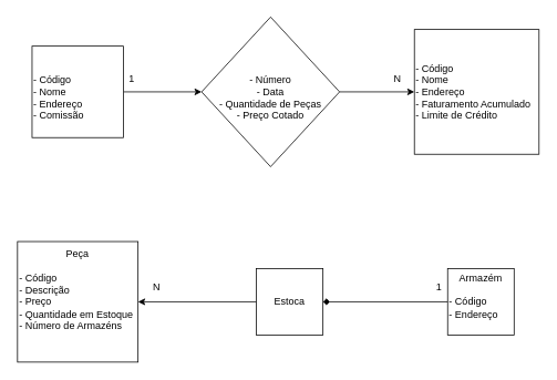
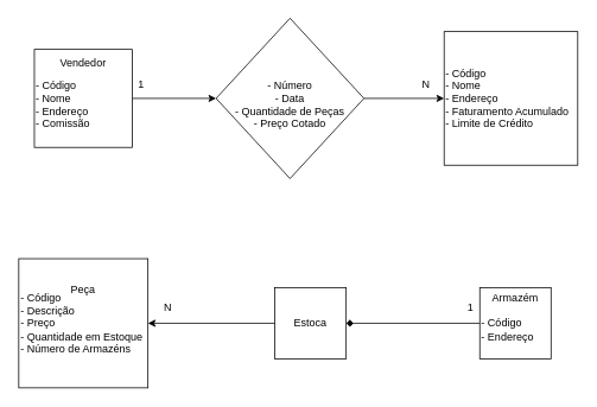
+ <mxCell id="4" value="Vendedor" style="text;html=1;strokeColor=none;fillColor=none;align=center;verticalAlign=middle;whiteSpace=wrap;rounded=0;" parent="1" vertex="1"><mxGeometry x="63" y="55" width="60" height="30" as="geometry" /></mxCell>
- <mxCell id="10" value="Peça" style="text;html=1;strokeColor=none;fillColor=none;align=center;verticalAlign=middle;whiteSpace=wrap;rounded=0;" parent="1" vertex="1"><mxGeometry x="63" y="290" width="60" height="30" as="geometry" /></mxCell>
+ <mxCell id="10" value="Peça" style="text;html=1;strokeColor=none;fillColor=none;align=center;verticalAlign=middle;whiteSpace=wrap;rounded=0;" parent="1" vertex="1"><mxGeometry x="63" y="310" width="60" height="30" as="geometry" /></mxCell>
